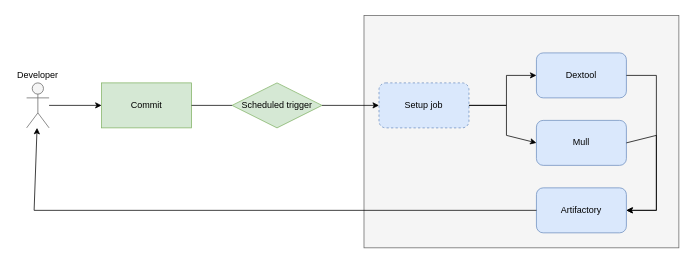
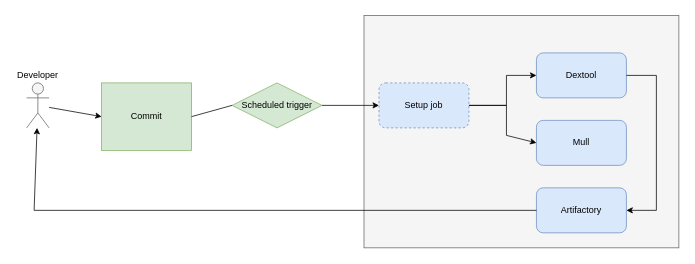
- <mxCell id="3" value="Commit" style="rounded=0;whiteSpace=wrap;html=1;fillColor=#d5e8d4;strokeColor=#82b366;" parent="1" vertex="1"><mxGeometry x="135" y="110" width="120" height="60" as="geometry" /></mxCell>
+ <mxCell id="3" value="Commit" style="rounded=0;whiteSpace=wrap;html=1;fillColor=#d5e8d4;strokeColor=#82b366;" parent="1" vertex="1"><mxGeometry x="135" y="110" width="120" height="90" as="geometry" /></mxCell>
- <mxCell id="14" value="" style="endArrow=classic;html=1;rounded=0;exitX=1;exitY=0.5;exitDx=0;exitDy=0;entryX=1;entryY=0.5;entryDx=0;entryDy=0;" parent="1" source="9" target="10" edge="1"><mxGeometry width="50" height="50" relative="1" as="geometry"><mxPoint x="695" y="470" as="sourcePoint" /><mxPoint x="745" y="420" as="targetPoint" /><Array as="points"><mxPoint x="875" y="180" /><mxPoint x="875" y="280" /></Array></mxGeometry></mxCell>
